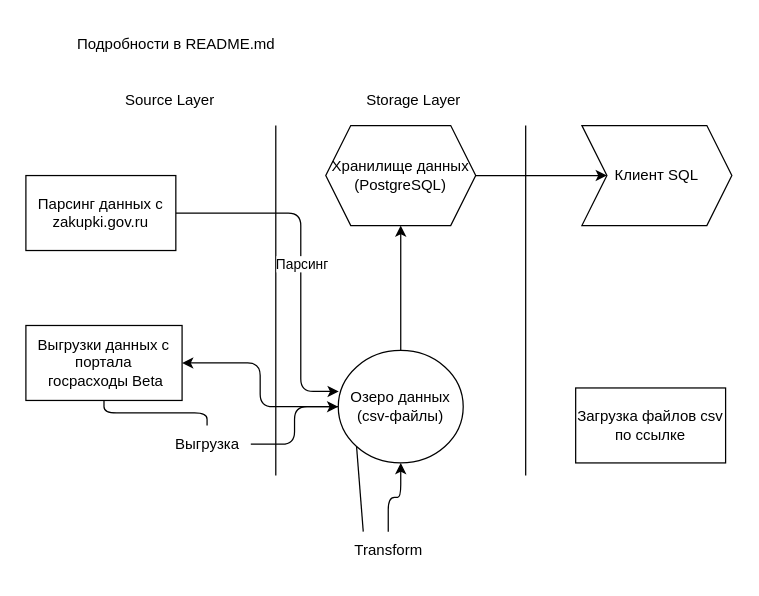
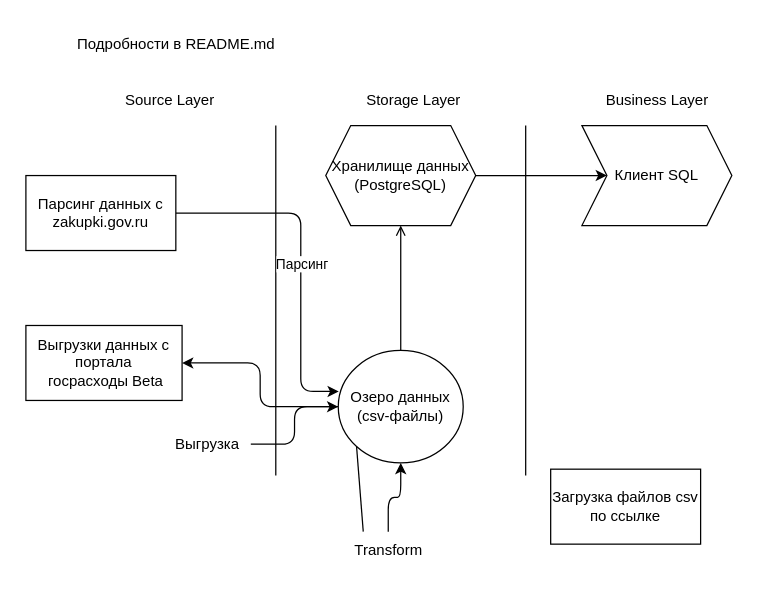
+ <mxCell id="6" value="Business Layer" style="text;html=1;align=center;verticalAlign=middle;resizable=0;points=[];autosize=1;strokeColor=none;fillColor=none;" parent="1" vertex="1"><mxGeometry x="470" y="65" width="110" height="30" as="geometry" /></mxCell>
- <mxCell id="12" value="" style="edgeStyle=orthogonalEdgeStyle;html=1;" parent="1" source="14" target="16" edge="1"><mxGeometry relative="1" as="geometry" /></mxCell>
+ <mxCell id="12" value="" style="edgeStyle=orthogonalEdgeStyle;html=1;endArrow=open;" parent="1" source="14" target="16" edge="1"><mxGeometry relative="1" as="geometry" /></mxCell>
- <mxCell id="20" value="" style="edgeStyle=orthogonalEdgeStyle;html=1;endArrow=none;" parent="1" source="11" target="21" edge="1"><mxGeometry relative="1" as="geometry"><mxPoint x="202.5" y="250" as="sourcePoint" /><mxPoint x="270" y="325" as="targetPoint" /></mxGeometry></mxCell>
- <mxCell id="18" value="Загрузка файлов csv по ссылке" style="whiteSpace=wrap;html=1;" parent="1" vertex="1"><mxGeometry x="460" y="310" width="120" height="60" as="geometry" /></mxCell>
+ <mxCell id="18" value="Загрузка файлов csv по ссылке" style="whiteSpace=wrap;html=1;" parent="1" vertex="1"><mxGeometry x="440" y="375" width="120" height="60" as="geometry" /></mxCell>
